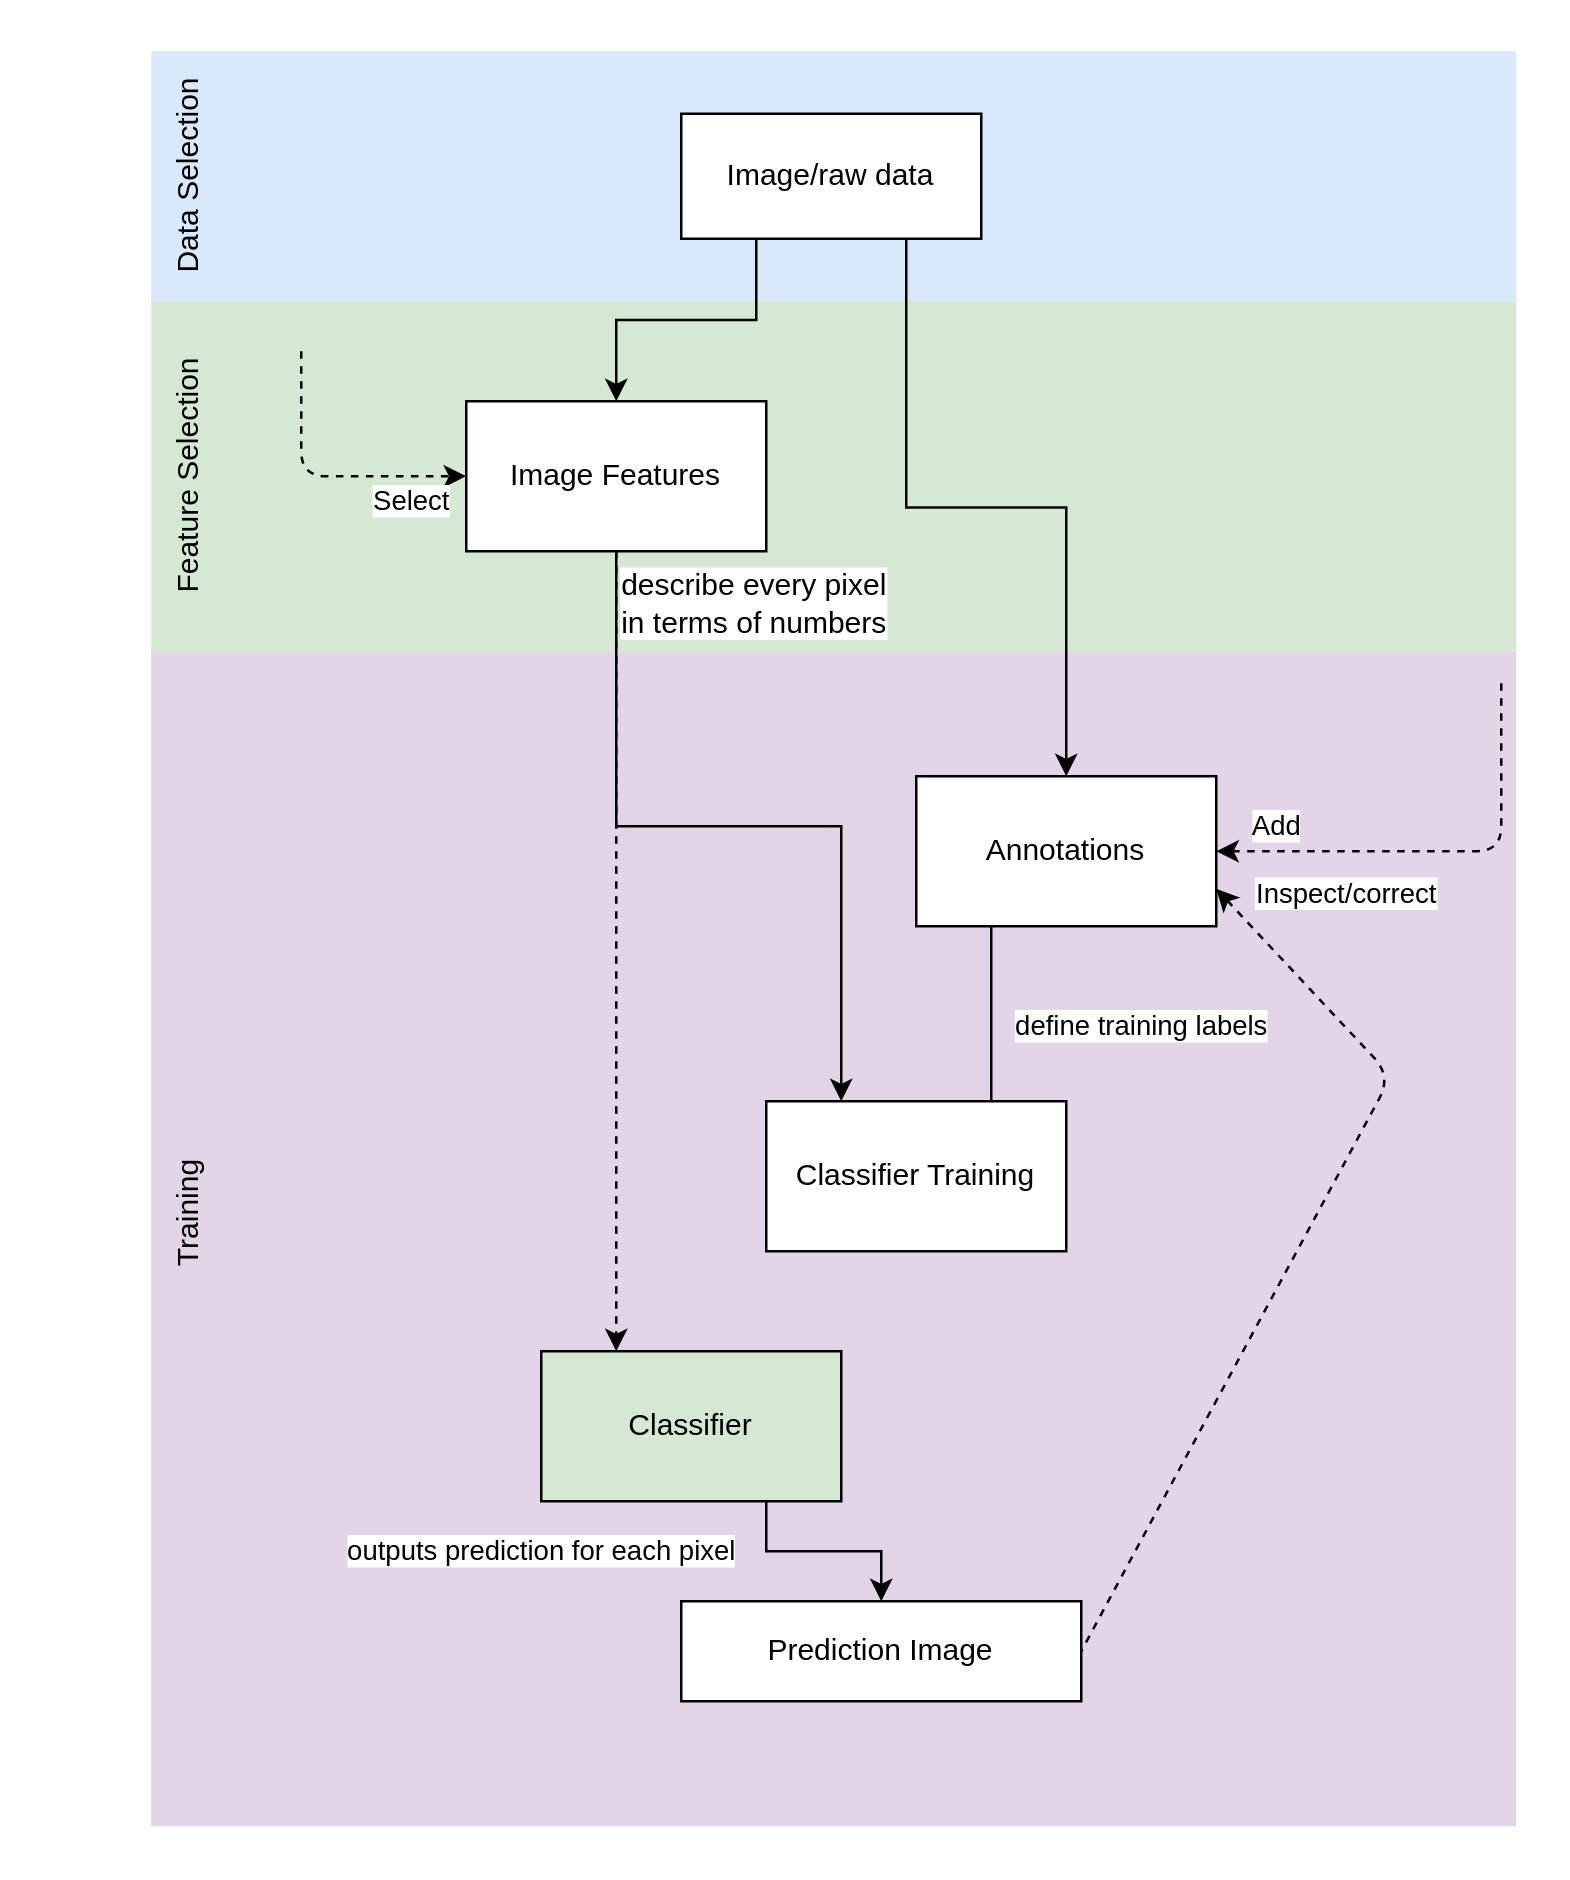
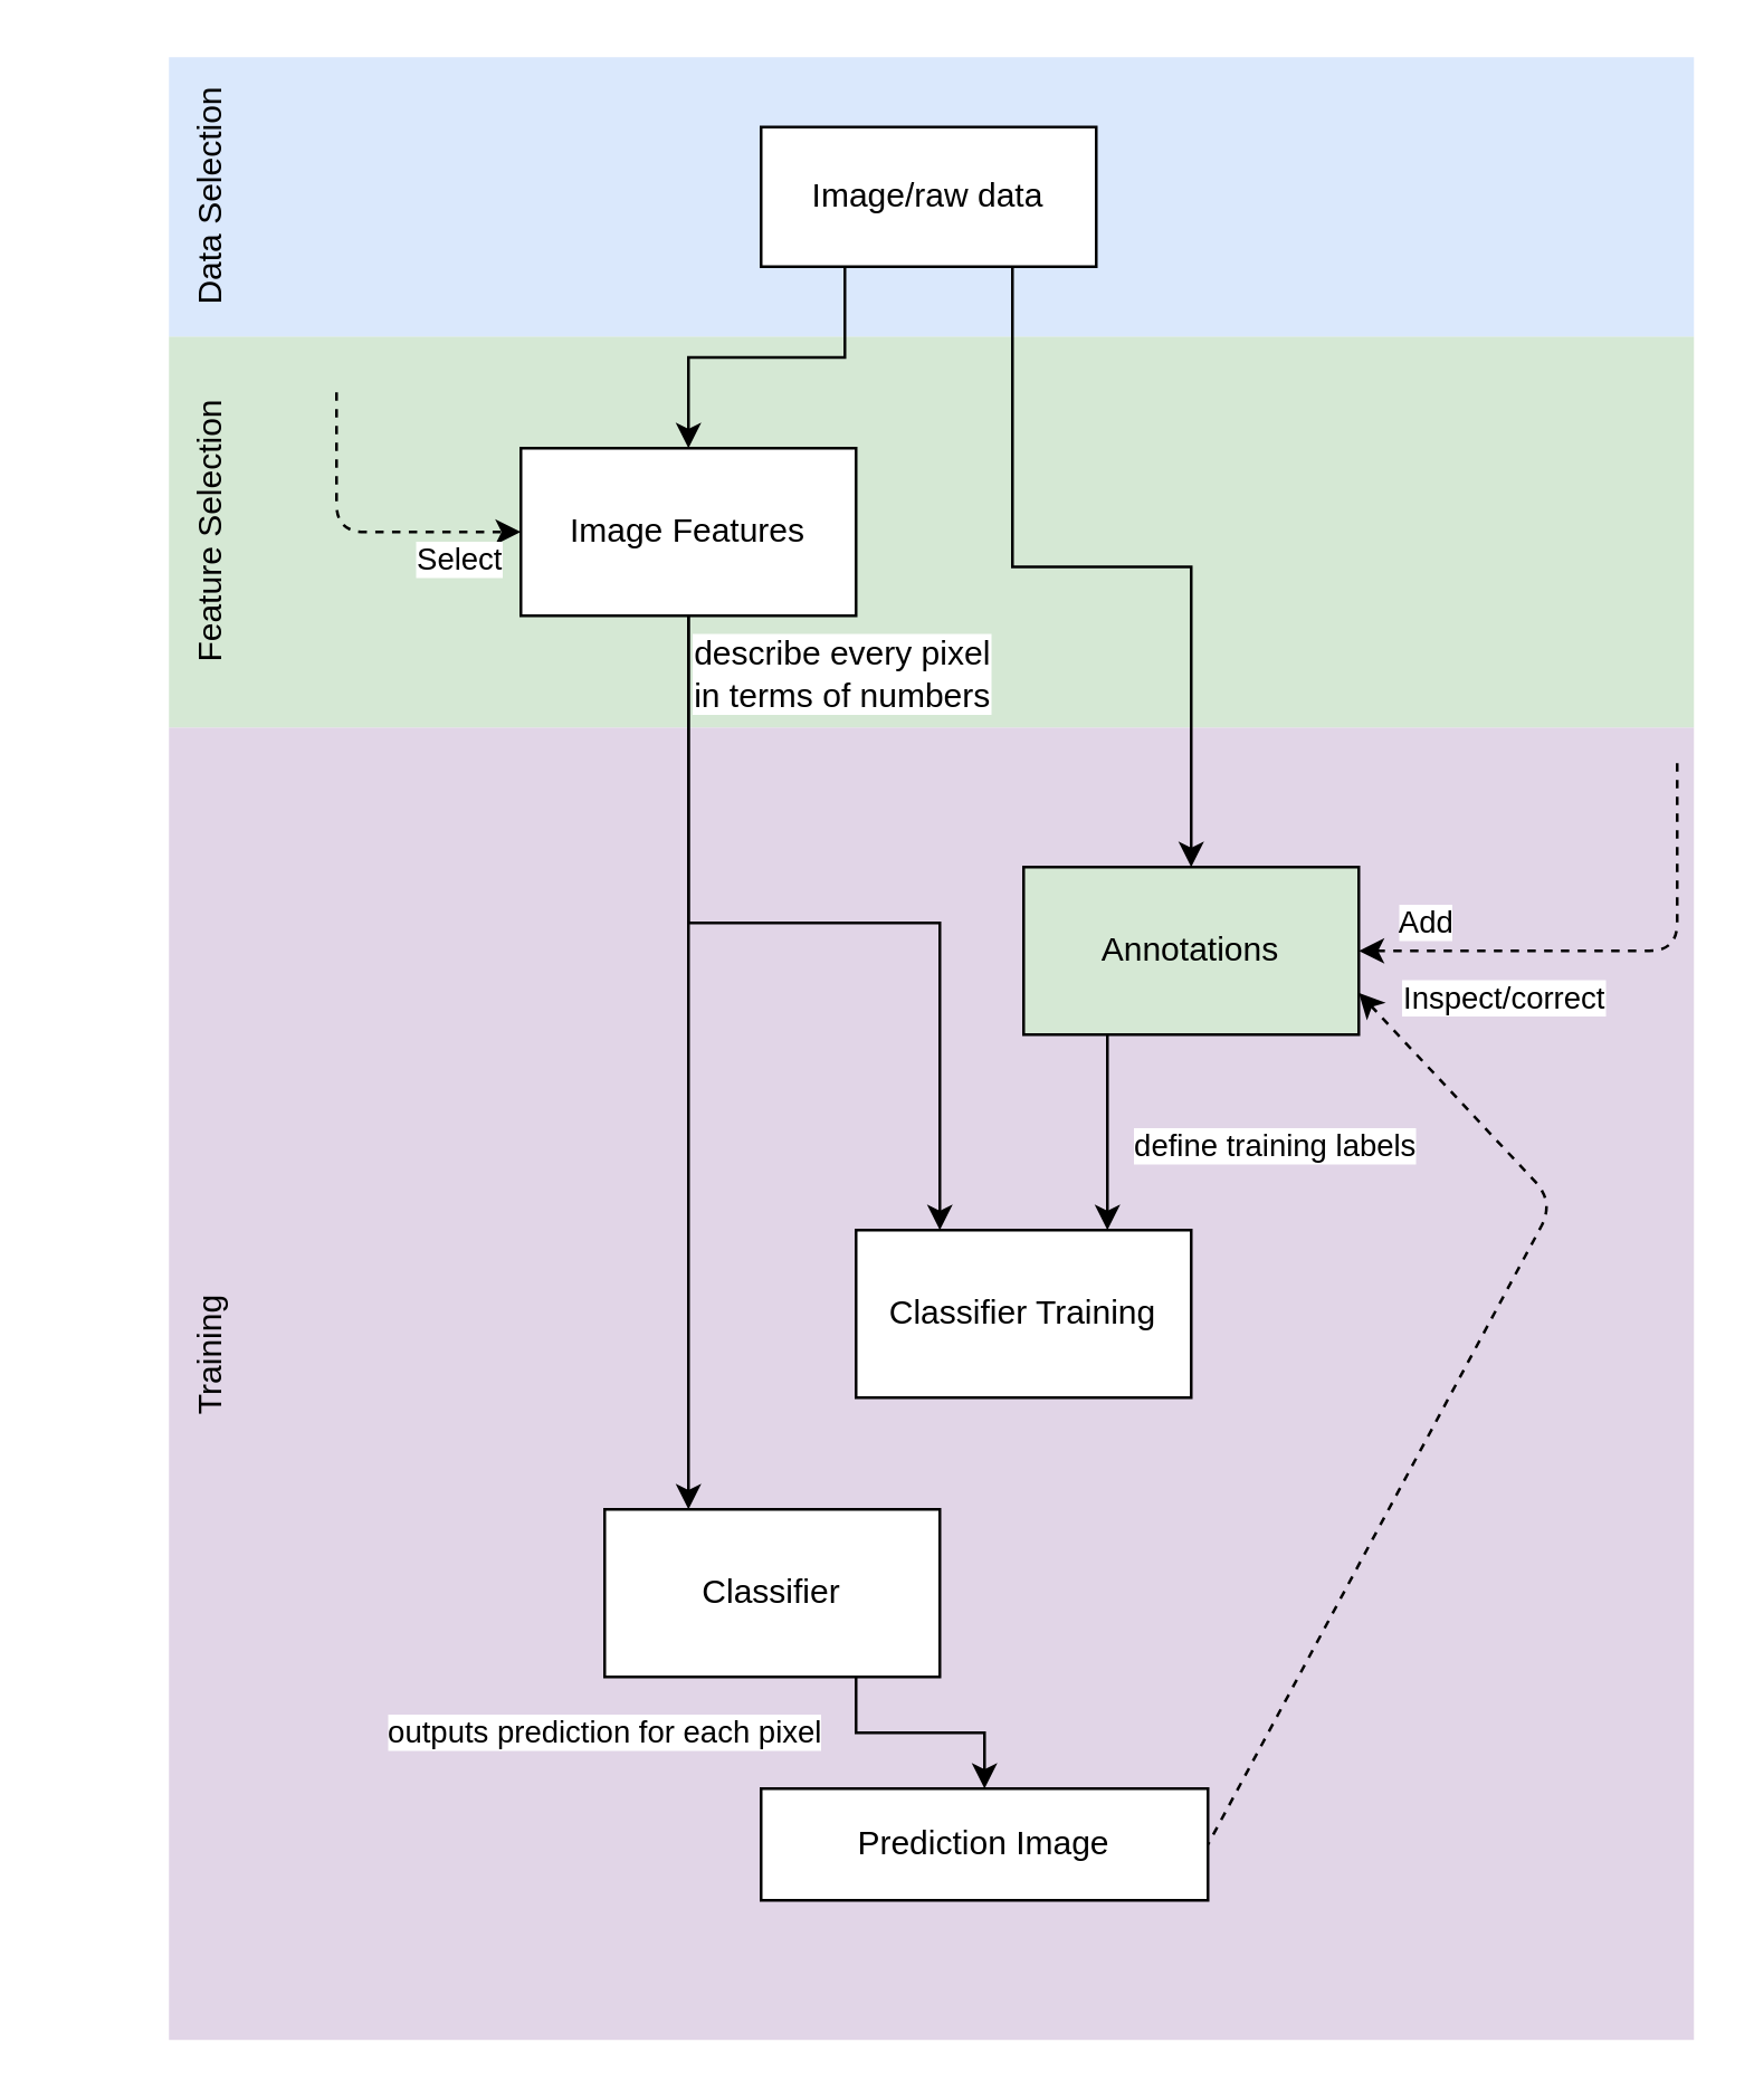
- <mxCell id="14" value="Annotations&lt;br&gt;" style="rounded=0;whiteSpace=wrap;html=1;" parent="1" vertex="1"><mxGeometry x="366" y="310" width="120" height="60" as="geometry" /></mxCell>
+ <mxCell id="14" value="Annotations&lt;br&gt;" style="rounded=0;whiteSpace=wrap;html=1;fillColor=#d5e8d4;" parent="1" vertex="1"><mxGeometry x="366" y="310" width="120" height="60" as="geometry" /></mxCell>
- <mxCell id="11" style="edgeStyle=orthogonalEdgeStyle;rounded=0;orthogonalLoop=1;jettySize=auto;html=1;exitX=0.5;exitY=1;exitDx=0;exitDy=0;entryX=0.25;entryY=0;entryDx=0;entryDy=0;dashed=1;" parent="1" source="12" target="17" edge="1"><mxGeometry relative="1" as="geometry" /></mxCell>
+ <mxCell id="11" style="edgeStyle=orthogonalEdgeStyle;rounded=0;orthogonalLoop=1;jettySize=auto;html=1;exitX=0.5;exitY=1;exitDx=0;exitDy=0;entryX=0.25;entryY=0;entryDx=0;entryDy=0;" parent="1" source="12" target="17" edge="1"><mxGeometry relative="1" as="geometry" /></mxCell>
- <mxCell id="13" value="define training labels" style="edgeStyle=orthogonalEdgeStyle;rounded=0;orthogonalLoop=1;jettySize=auto;html=1;exitX=0.25;exitY=1;exitDx=0;exitDy=0;entryX=0.75;entryY=0;entryDx=0;entryDy=0;endArrow=none;" parent="1" source="14" target="15" edge="1"><mxGeometry x="0.143" y="60" relative="1" as="geometry"><mxPoint x="332" y="310" as="targetPoint" /><mxPoint as="offset" /></mxGeometry></mxCell>
+ <mxCell id="13" value="define training labels" style="edgeStyle=orthogonalEdgeStyle;rounded=0;orthogonalLoop=1;jettySize=auto;html=1;exitX=0.25;exitY=1;exitDx=0;exitDy=0;entryX=0.75;entryY=0;entryDx=0;entryDy=0;" parent="1" source="14" target="15" edge="1"><mxGeometry x="0.143" y="60" relative="1" as="geometry"><mxPoint x="332" y="310" as="targetPoint" /><mxPoint as="offset" /></mxGeometry></mxCell>
- <mxCell id="17" value="Classifier&lt;br&gt;" style="rounded=0;whiteSpace=wrap;html=1;fillColor=#d5e8d4;" parent="1" vertex="1"><mxGeometry x="216" y="540" width="120" height="60" as="geometry" /></mxCell>
+ <mxCell id="17" value="Classifier&lt;br&gt;" style="rounded=0;whiteSpace=wrap;html=1;" parent="1" vertex="1"><mxGeometry x="216" y="540" width="120" height="60" as="geometry" /></mxCell>
